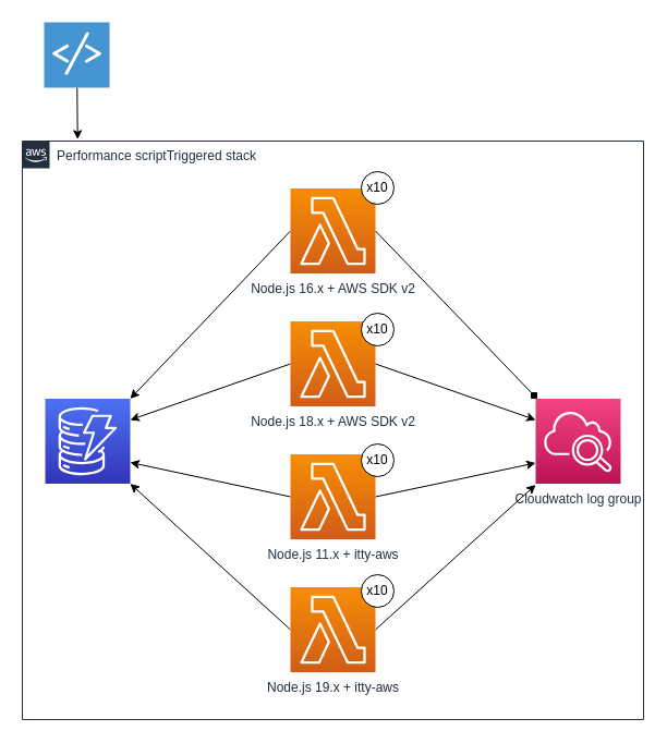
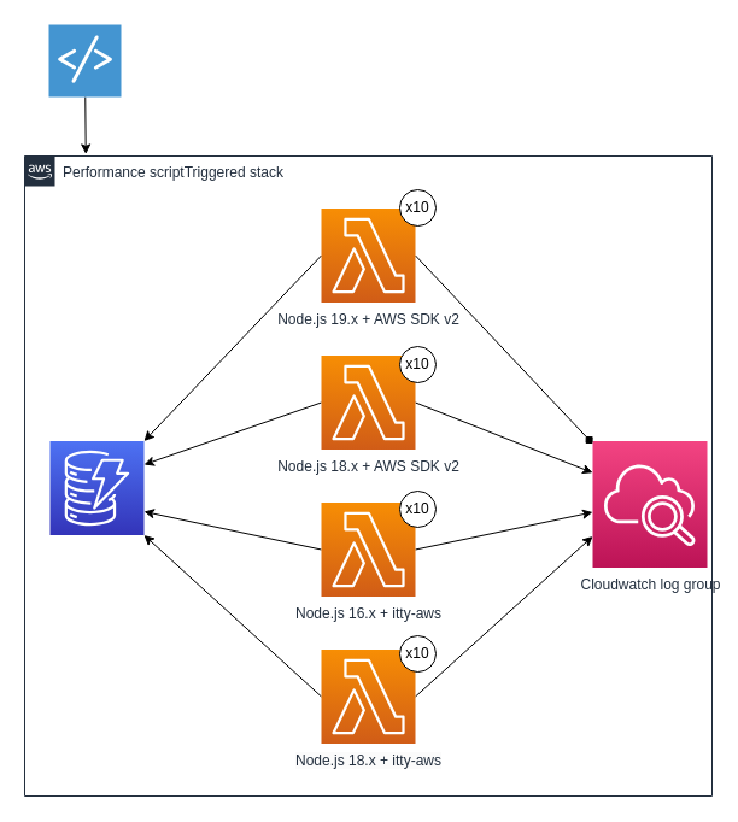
- <mxCell id="13" value="Node.js 16.x + AWS SDK v2" style="sketch=0;points=[[0,0,0],[0.25,0,0],[0.5,0,0],[0.75,0,0],[1,0,0],[0,1,0],[0.25,1,0],[0.5,1,0],[0.75,1,0],[1,1,0],[0,0.25,0],[0,0.5,0],[0,0.75,0],[1,0.25,0],[1,0.5,0],[1,0.75,0]];outlineConnect=0;fontColor=#232F3E;gradientColor=#F78E04;gradientDirection=north;fillColor=#D05C17;strokeColor=#ffffff;dashed=0;verticalLabelPosition=bottom;verticalAlign=top;align=center;html=1;fontSize=12;fontStyle=0;aspect=fixed;shape=mxgraph.aws4.resourceIcon;resIcon=mxgraph.aws4.lambda;" parent="2" vertex="1"><mxGeometry x="246" y="43.5" width="78" height="78" as="geometry" /></mxCell>
+ <mxCell id="13" value="Node.js 19.x + AWS SDK v2" style="sketch=0;points=[[0,0,0],[0.25,0,0],[0.5,0,0],[0.75,0,0],[1,0,0],[0,1,0],[0.25,1,0],[0.5,1,0],[0.75,1,0],[1,1,0],[0,0.25,0],[0,0.5,0],[0,0.75,0],[1,0.25,0],[1,0.5,0],[1,0.75,0]];outlineConnect=0;fontColor=#232F3E;gradientColor=#F78E04;gradientDirection=north;fillColor=#D05C17;strokeColor=#ffffff;dashed=0;verticalLabelPosition=bottom;verticalAlign=top;align=center;html=1;fontSize=12;fontStyle=0;aspect=fixed;shape=mxgraph.aws4.resourceIcon;resIcon=mxgraph.aws4.lambda;" parent="2" vertex="1"><mxGeometry x="246" y="43.5" width="78" height="78" as="geometry" /></mxCell>
- <mxCell id="8" value="Cloudwatch log group" style="sketch=0;points=[[0,0,0],[0.25,0,0],[0.5,0,0],[0.75,0,0],[1,0,0],[0,1,0],[0.25,1,0],[0.5,1,0],[0.75,1,0],[1,1,0],[0,0.25,0],[0,0.5,0],[0,0.75,0],[1,0.25,0],[1,0.5,0],[1,0.75,0]];points=[[0,0,0],[0.25,0,0],[0.5,0,0],[0.75,0,0],[1,0,0],[0,1,0],[0.25,1,0],[0.5,1,0],[0.75,1,0],[1,1,0],[0,0.25,0],[0,0.5,0],[0,0.75,0],[1,0.25,0],[1,0.5,0],[1,0.75,0]];outlineConnect=0;fontColor=#232F3E;gradientColor=#F34482;gradientDirection=north;fillColor=#BC1356;strokeColor=#ffffff;dashed=0;verticalLabelPosition=bottom;verticalAlign=top;align=center;html=1;fontSize=12;fontStyle=0;aspect=fixed;shape=mxgraph.aws4.resourceIcon;resIcon=mxgraph.aws4.cloudwatch_2;" parent="2" vertex="1"><mxGeometry x="471" y="236.5" width="78" height="78" as="geometry" /></mxCell>
+ <mxCell id="8" value="Cloudwatch log group" style="sketch=0;points=[[0,0,0],[0.25,0,0],[0.5,0,0],[0.75,0,0],[1,0,0],[0,1,0],[0.25,1,0],[0.5,1,0],[0.75,1,0],[1,1,0],[0,0.25,0],[0,0.5,0],[0,0.75,0],[1,0.25,0],[1,0.5,0],[1,0.75,0]];points=[[0,0,0],[0.25,0,0],[0.5,0,0],[0.75,0,0],[1,0,0],[0,1,0],[0.25,1,0],[0.5,1,0],[0.75,1,0],[1,1,0],[0,0.25,0],[0,0.5,0],[0,0.75,0],[1,0.25,0],[1,0.5,0],[1,0.75,0]];outlineConnect=0;fontColor=#232F3E;gradientColor=#F34482;gradientDirection=north;fillColor=#BC1356;strokeColor=#ffffff;dashed=0;verticalLabelPosition=bottom;verticalAlign=top;align=center;html=1;fontSize=12;fontStyle=0;aspect=fixed;shape=mxgraph.aws4.resourceIcon;resIcon=mxgraph.aws4.cloudwatch_2;" parent="2" vertex="1"><mxGeometry x="471" y="236.5" width="95" height="105" as="geometry" /></mxCell>
- <mxCell id="16" value="Node.js 11.x + itty-aws" style="sketch=0;points=[[0,0,0],[0.25,0,0],[0.5,0,0],[0.75,0,0],[1,0,0],[0,1,0],[0.25,1,0],[0.5,1,0],[0.75,1,0],[1,1,0],[0,0.25,0],[0,0.5,0],[0,0.75,0],[1,0.25,0],[1,0.5,0],[1,0.75,0]];outlineConnect=0;fontColor=#232F3E;gradientColor=#F78E04;gradientDirection=north;fillColor=#D05C17;strokeColor=#ffffff;dashed=0;verticalLabelPosition=bottom;verticalAlign=top;align=center;html=1;fontSize=12;fontStyle=0;aspect=fixed;shape=mxgraph.aws4.resourceIcon;resIcon=mxgraph.aws4.lambda;" parent="2" vertex="1"><mxGeometry x="246" y="287.5" width="78" height="78" as="geometry" /></mxCell>
+ <mxCell id="16" value="Node.js 16.x + itty-aws" style="sketch=0;points=[[0,0,0],[0.25,0,0],[0.5,0,0],[0.75,0,0],[1,0,0],[0,1,0],[0.25,1,0],[0.5,1,0],[0.75,1,0],[1,1,0],[0,0.25,0],[0,0.5,0],[0,0.75,0],[1,0.25,0],[1,0.5,0],[1,0.75,0]];outlineConnect=0;fontColor=#232F3E;gradientColor=#F78E04;gradientDirection=north;fillColor=#D05C17;strokeColor=#ffffff;dashed=0;verticalLabelPosition=bottom;verticalAlign=top;align=center;html=1;fontSize=12;fontStyle=0;aspect=fixed;shape=mxgraph.aws4.resourceIcon;resIcon=mxgraph.aws4.lambda;" parent="2" vertex="1"><mxGeometry x="246" y="287.5" width="78" height="78" as="geometry" /></mxCell>
- <mxCell id="15" value="&lt;span style=&quot;color: rgb(35, 47, 62); font-family: Helvetica; font-size: 12px; font-style: normal; font-variant-ligatures: normal; font-variant-caps: normal; font-weight: 400; letter-spacing: normal; orphans: 2; text-align: center; text-indent: 0px; text-transform: none; widows: 2; word-spacing: 0px; -webkit-text-stroke-width: 0px; background-color: rgb(251, 251, 251); text-decoration-thickness: initial; text-decoration-style: initial; text-decoration-color: initial; float: none; display: inline !important;&quot;&gt;Node.js 19.x + itty-aws&lt;/span&gt;" style="sketch=0;points=[[0,0,0],[0.25,0,0],[0.5,0,0],[0.75,0,0],[1,0,0],[0,1,0],[0.25,1,0],[0.5,1,0],[0.75,1,0],[1,1,0],[0,0.25,0],[0,0.5,0],[0,0.75,0],[1,0.25,0],[1,0.5,0],[1,0.75,0]];outlineConnect=0;fontColor=#232F3E;gradientColor=#F78E04;gradientDirection=north;fillColor=#D05C17;strokeColor=#ffffff;dashed=0;verticalLabelPosition=bottom;verticalAlign=top;align=center;html=1;fontSize=12;fontStyle=0;aspect=fixed;shape=mxgraph.aws4.resourceIcon;resIcon=mxgraph.aws4.lambda;" parent="2" vertex="1"><mxGeometry x="246" y="409.5" width="78" height="78" as="geometry" /></mxCell>
+ <mxCell id="15" value="&lt;span style=&quot;color: rgb(35, 47, 62); font-family: Helvetica; font-size: 12px; font-style: normal; font-variant-ligatures: normal; font-variant-caps: normal; font-weight: 400; letter-spacing: normal; orphans: 2; text-align: center; text-indent: 0px; text-transform: none; widows: 2; word-spacing: 0px; -webkit-text-stroke-width: 0px; background-color: rgb(251, 251, 251); text-decoration-thickness: initial; text-decoration-style: initial; text-decoration-color: initial; float: none; display: inline !important;&quot;&gt;Node.js 18.x + itty-aws&lt;/span&gt;" style="sketch=0;points=[[0,0,0],[0.25,0,0],[0.5,0,0],[0.75,0,0],[1,0,0],[0,1,0],[0.25,1,0],[0.5,1,0],[0.75,1,0],[1,1,0],[0,0.25,0],[0,0.5,0],[0,0.75,0],[1,0.25,0],[1,0.5,0],[1,0.75,0]];outlineConnect=0;fontColor=#232F3E;gradientColor=#F78E04;gradientDirection=north;fillColor=#D05C17;strokeColor=#ffffff;dashed=0;verticalLabelPosition=bottom;verticalAlign=top;align=center;html=1;fontSize=12;fontStyle=0;aspect=fixed;shape=mxgraph.aws4.resourceIcon;resIcon=mxgraph.aws4.lambda;" parent="2" vertex="1"><mxGeometry x="246" y="409.5" width="78" height="78" as="geometry" /></mxCell>
